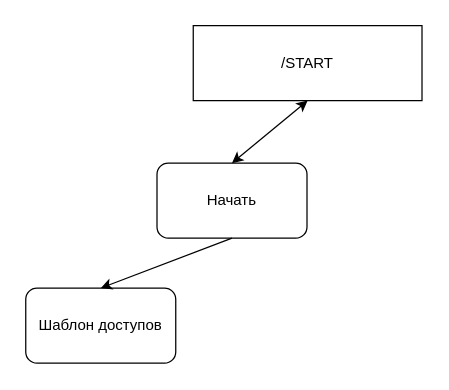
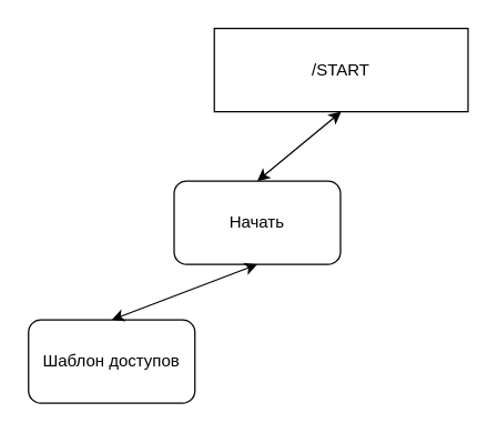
- <mxCell id="6" value="" style="endArrow=none;startArrow=classic;html=1;rounded=0;entryX=0.5;entryY=1;entryDx=0;entryDy=0;exitX=0.5;exitY=0;exitDx=0;exitDy=0;" edge="1" parent="1" source="5" target="3"><mxGeometry width="50" height="50" relative="1" as="geometry"><mxPoint x="220" y="370" as="sourcePoint" /><mxPoint x="270" y="320" as="targetPoint" /></mxGeometry></mxCell>
+ <mxCell id="6" value="" style="endArrow=classic;startArrow=classic;html=1;rounded=0;entryX=0.5;entryY=1;entryDx=0;entryDy=0;exitX=0.5;exitY=0;exitDx=0;exitDy=0;" edge="1" parent="1" source="5" target="3"><mxGeometry width="50" height="50" relative="1" as="geometry"><mxPoint x="220" y="370" as="sourcePoint" /><mxPoint x="270" y="320" as="targetPoint" /></mxGeometry></mxCell>
